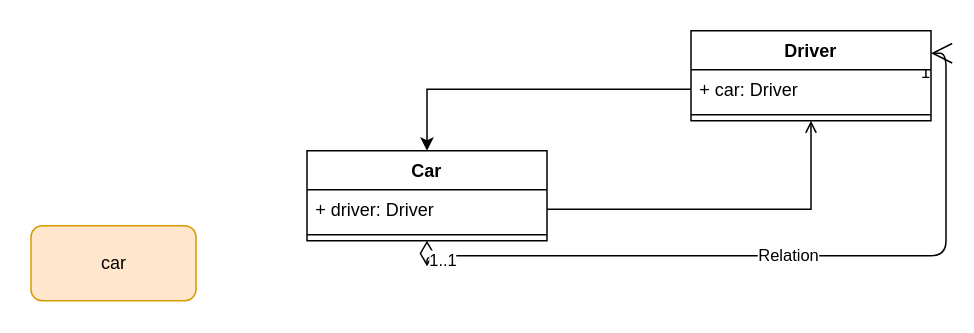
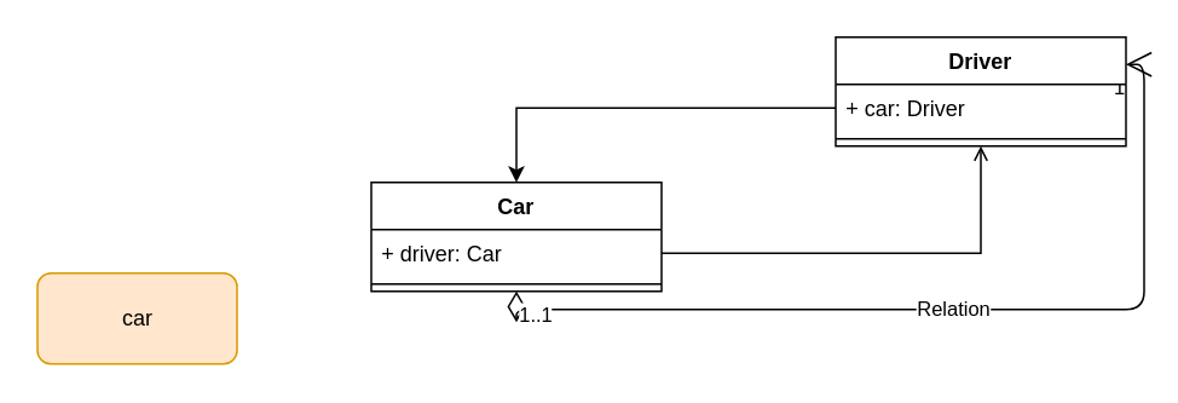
- <mxCell id="9" value="+ driver: Driver" style="text;strokeColor=none;fillColor=none;align=left;verticalAlign=top;spacingLeft=4;spacingRight=4;overflow=hidden;rotatable=0;points=[[0,0.5],[1,0.5]];portConstraint=eastwest;" parent="8" vertex="1"><mxGeometry y="26" width="160" height="26" as="geometry" /></mxCell>
+ <mxCell id="9" value="+ driver: Car" style="text;strokeColor=none;fillColor=none;align=left;verticalAlign=top;spacingLeft=4;spacingRight=4;overflow=hidden;rotatable=0;points=[[0,0.5],[1,0.5]];portConstraint=eastwest;" parent="8" vertex="1"><mxGeometry y="26" width="160" height="26" as="geometry" /></mxCell>
